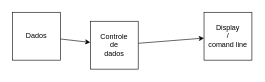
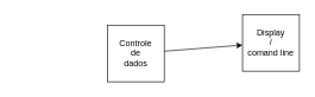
- <mxCell id="5" value="Dados" style="whiteSpace=wrap;html=1;aspect=fixed;" parent="1" vertex="1"><mxGeometry x="20" y="20" width="80" height="80" as="geometry" /></mxCell>
- <mxCell id="4" value="" style="edgeStyle=none;html=1;" parent="1" source="5" target="3" edge="1"><mxGeometry relative="1" as="geometry" /></mxCell>
